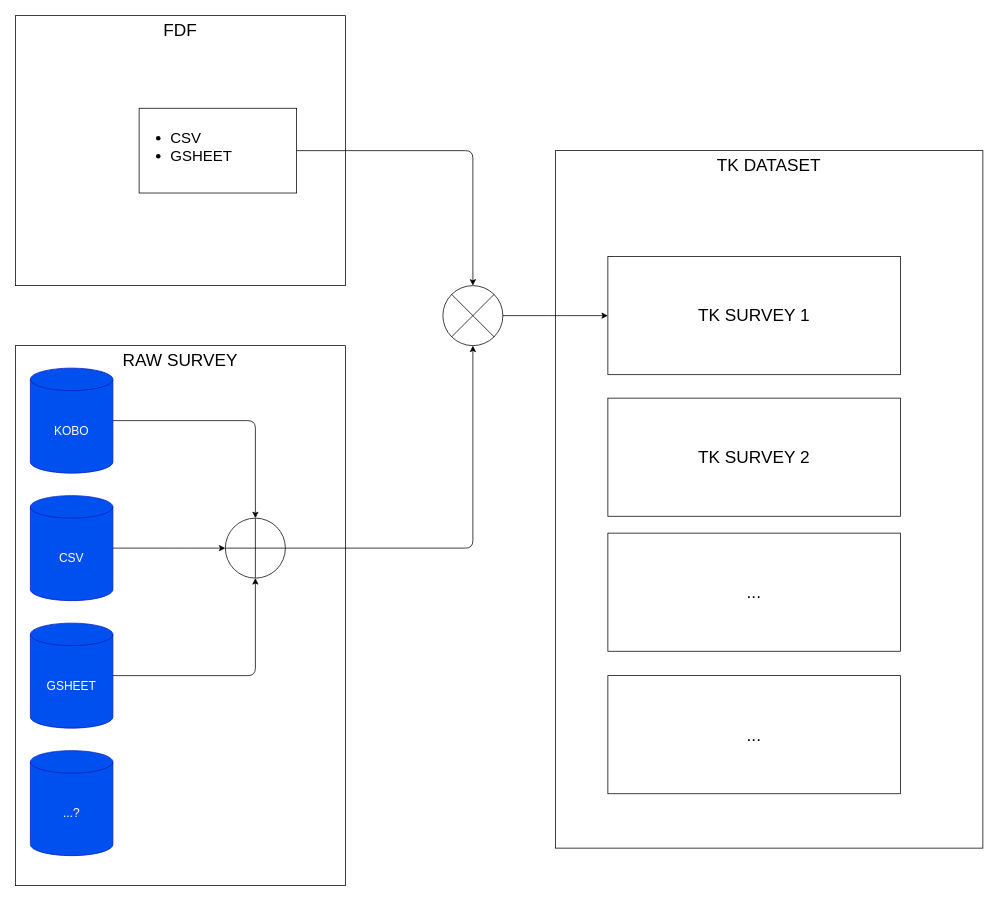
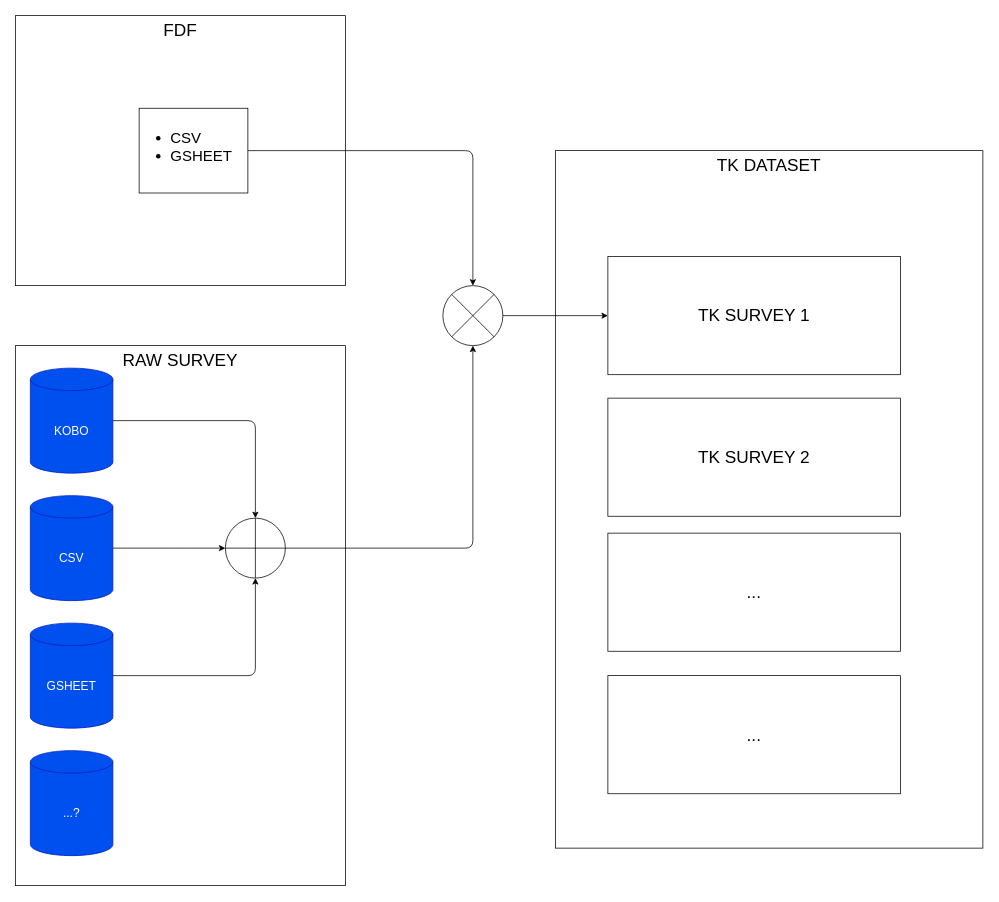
- <mxCell id="13" value="&lt;ul&gt;&lt;li&gt;CSV&lt;/li&gt;&lt;li&gt;GSHEET&lt;/li&gt;&lt;/ul&gt;" style="rounded=0;whiteSpace=wrap;html=1;verticalAlign=top;fontSize=20;align=left;horizontal=1;" vertex="1" parent="1"><mxGeometry x="185" y="143.5" width="210" height="113" as="geometry" /></mxCell>
+ <mxCell id="13" value="&lt;ul&gt;&lt;li&gt;CSV&lt;/li&gt;&lt;li&gt;GSHEET&lt;/li&gt;&lt;/ul&gt;" style="rounded=0;whiteSpace=wrap;html=1;verticalAlign=top;fontSize=20;align=left;horizontal=1;" vertex="1" parent="1"><mxGeometry x="185" y="143.5" width="145" height="113" as="geometry" /></mxCell>
